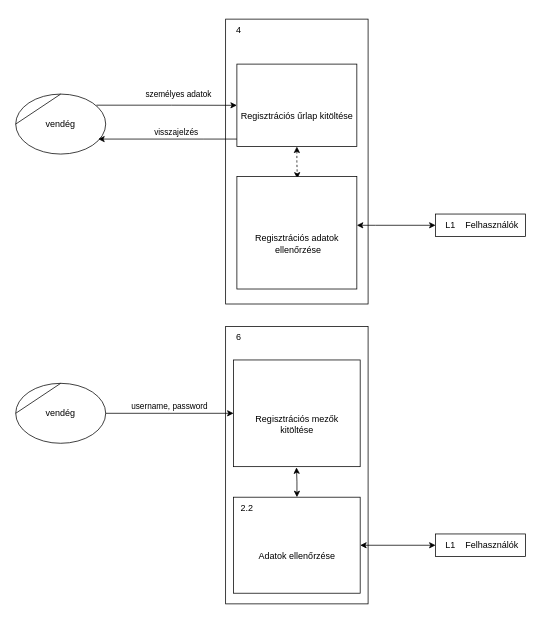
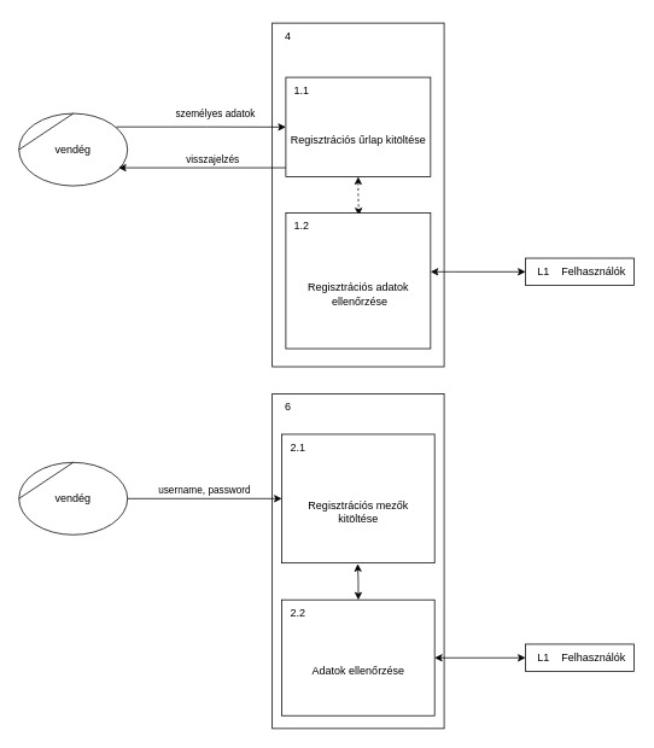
+ <mxCell id="17" value="1.1" style="text;html=1;strokeColor=none;fillColor=none;align=center;verticalAlign=middle;whiteSpace=wrap;rounded=0;connectable=0;allowArrows=0;editable=1;movable=0;resizable=0;rotatable=0;deletable=0;locked=0;cloneable=0;" parent="16" vertex="1"><mxGeometry width="35" height="30" as="geometry" /></mxCell>
+ <mxCell id="20" value="1.2" style="text;html=1;strokeColor=none;fillColor=none;align=center;verticalAlign=middle;whiteSpace=wrap;rounded=0;connectable=0;allowArrows=0;editable=1;movable=0;resizable=0;rotatable=0;deletable=0;locked=0;cloneable=0;" parent="19" vertex="1"><mxGeometry width="35" height="30" as="geometry" /></mxCell>
+ <mxCell id="6" value="2.1" style="text;html=1;strokeColor=none;fillColor=none;align=center;verticalAlign=middle;whiteSpace=wrap;rounded=0;connectable=0;allowArrows=0;editable=1;movable=0;resizable=0;rotatable=0;deletable=0;locked=0;cloneable=0;" parent="5" vertex="1"><mxGeometry width="35" height="30" as="geometry" /></mxCell>
